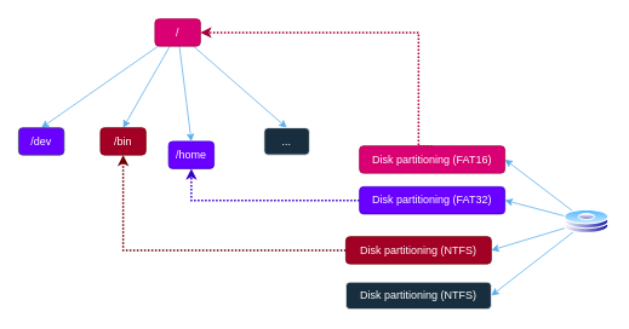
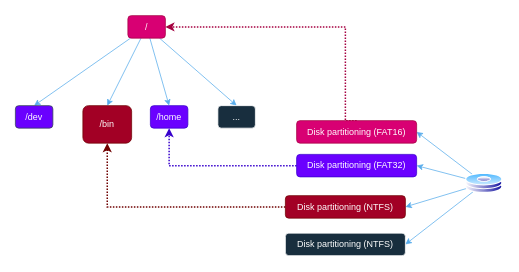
- <mxCell id="8" value="/bin" style="rounded=1;whiteSpace=wrap;html=1;labelBackgroundColor=none;fillColor=#a20025;strokeColor=#6F0000;fontColor=#ffffff;" parent="1" vertex="1"><mxGeometry x="110" y="140" width="50" height="30" as="geometry" /></mxCell>
+ <mxCell id="8" value="/bin" style="rounded=1;whiteSpace=wrap;html=1;labelBackgroundColor=none;fillColor=#a20025;strokeColor=#6F0000;fontColor=#ffffff;" parent="1" vertex="1"><mxGeometry x="110" y="140" width="65" height="50" as="geometry" /></mxCell>
- <mxCell id="9" value="/home" style="rounded=1;whiteSpace=wrap;html=1;labelBackgroundColor=none;fillColor=#6a00ff;strokeColor=#3700CC;fontColor=#ffffff;" parent="1" vertex="1"><mxGeometry x="185" y="155" width="50" height="30" as="geometry" /></mxCell>
+ <mxCell id="9" value="/home" style="rounded=1;whiteSpace=wrap;html=1;labelBackgroundColor=none;fillColor=#6a00ff;strokeColor=#3700CC;fontColor=#ffffff;" parent="1" vertex="1"><mxGeometry x="200" y="140" width="50" height="30" as="geometry" /></mxCell>
